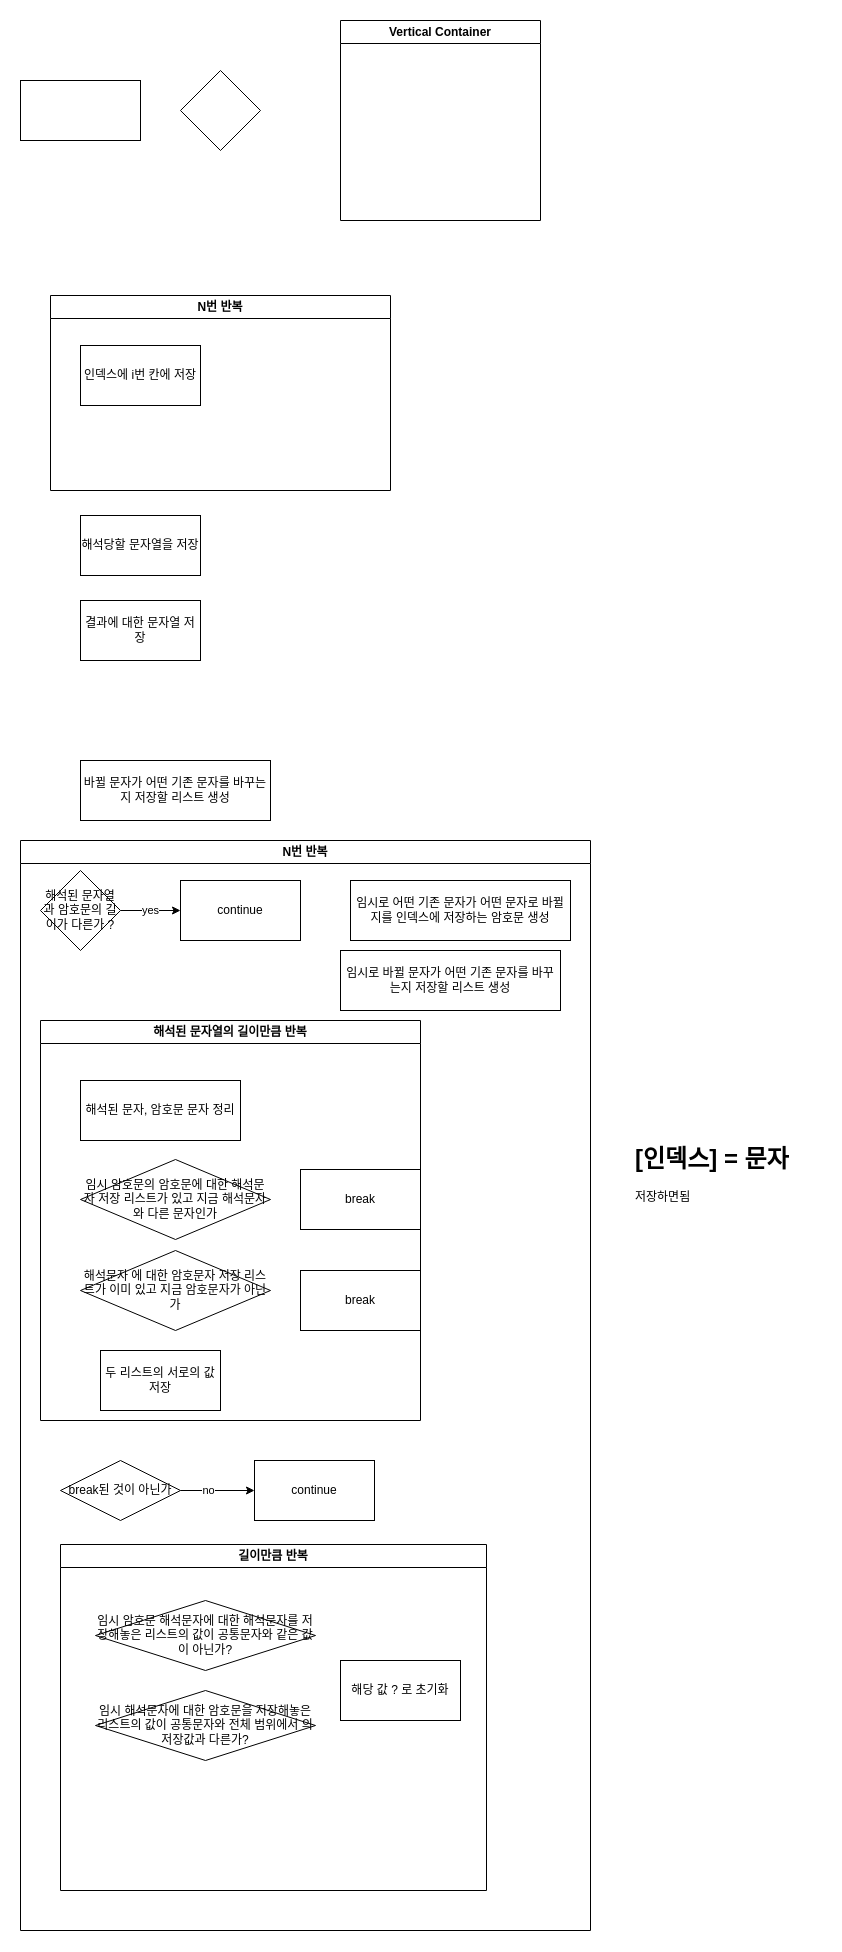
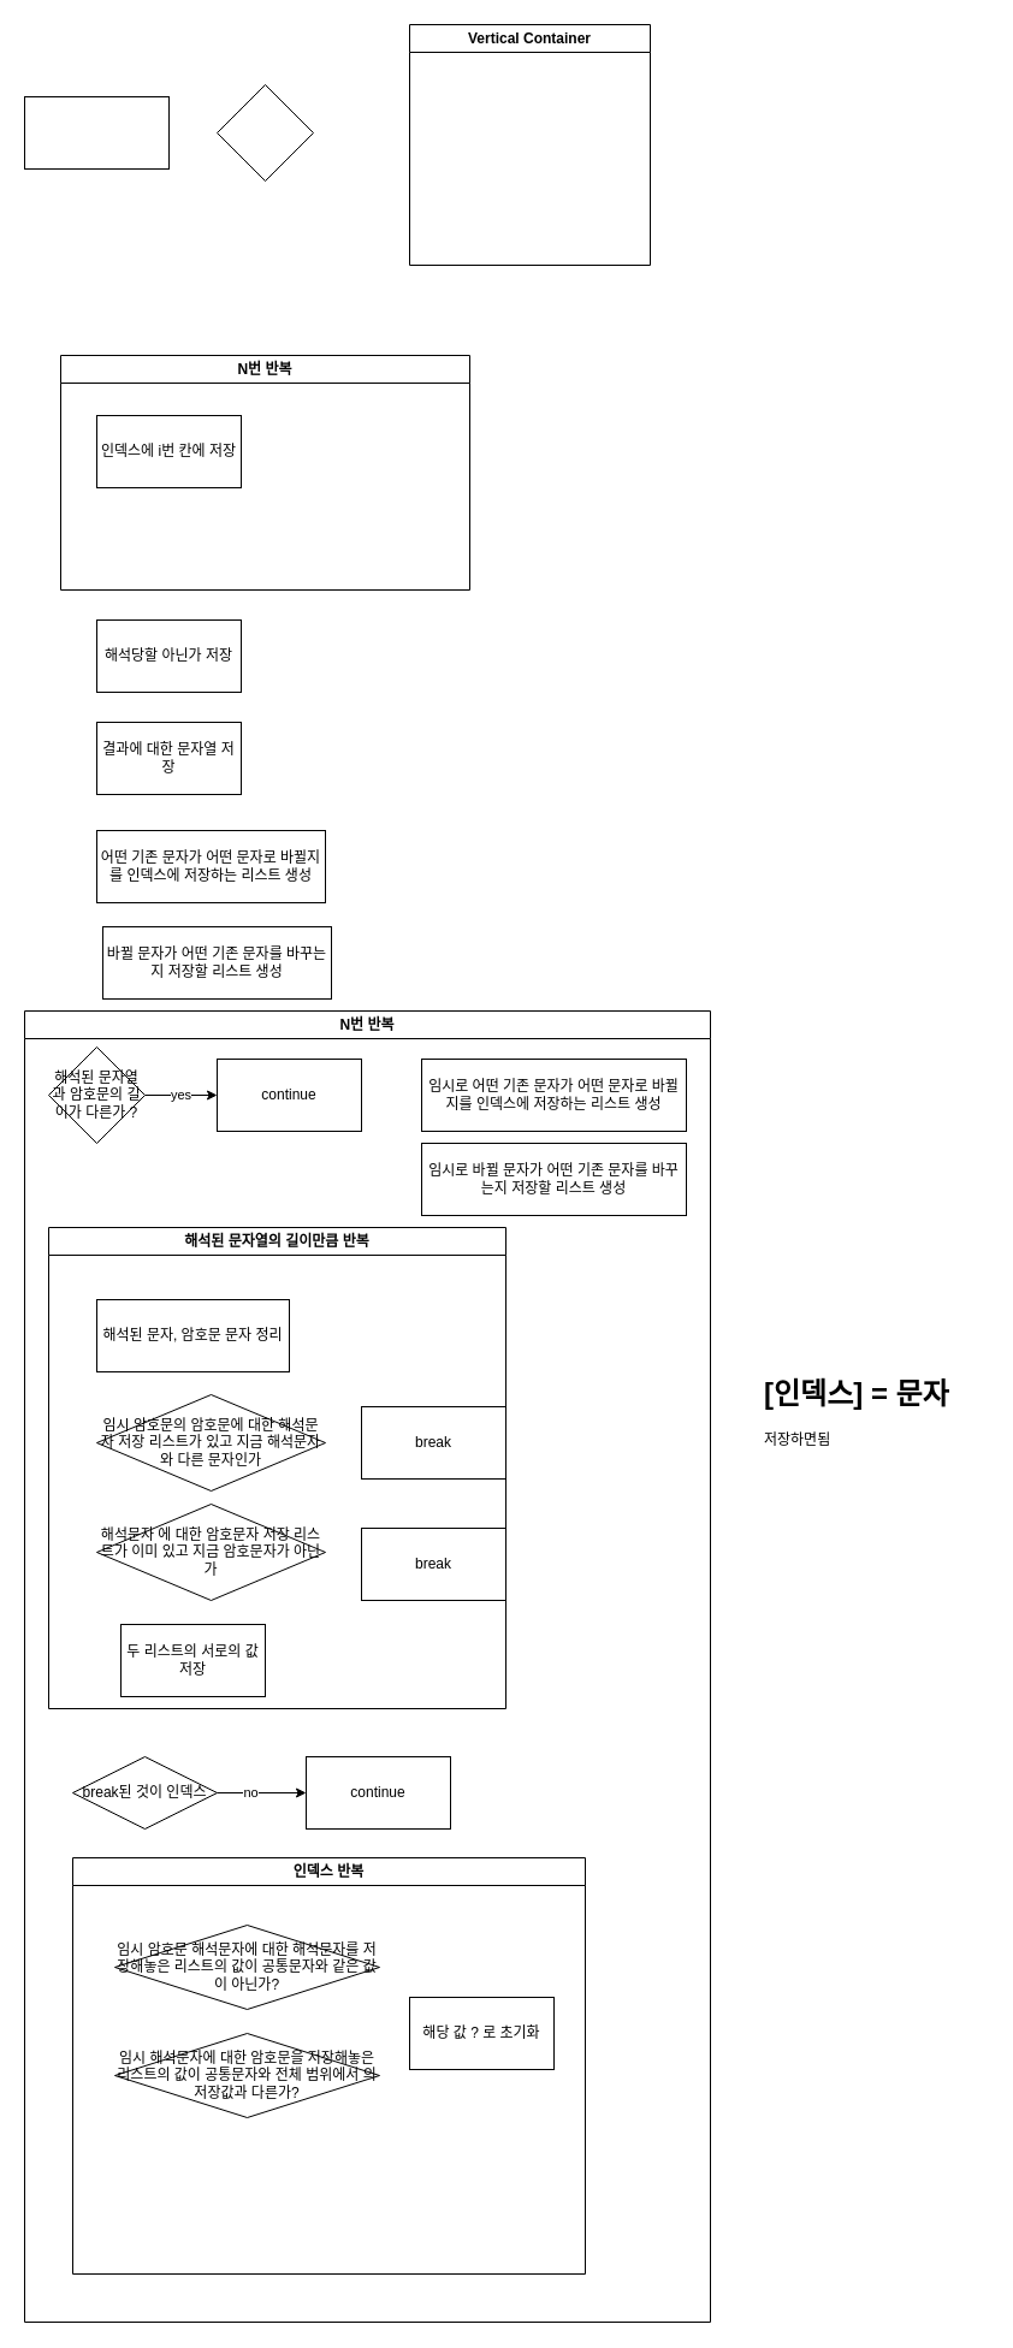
- <mxCell id="3" value="해석당할 문자열을 저장" style="rounded=0;whiteSpace=wrap;html=1;" vertex="1" parent="1"><mxGeometry x="80" y="515" width="120" height="60" as="geometry" /></mxCell>
+ <mxCell id="3" value="해석당할 아닌가 저장" style="rounded=0;whiteSpace=wrap;html=1;" vertex="1" parent="1"><mxGeometry x="80" y="515" width="120" height="60" as="geometry" /></mxCell>
+ <mxCell id="29" value="어떤 기존 문자가 어떤 문자로 바뀔지를 인덱스에 저장하는 리스트 생성" style="rounded=0;whiteSpace=wrap;html=1;" vertex="1" parent="1"><mxGeometry x="80" y="690" width="190" height="60" as="geometry" /></mxCell>
- <mxCell id="30" value="바뀔 문자가 어떤 기존 문자를 바꾸는지 저장할 리스트 생성" style="rounded=0;whiteSpace=wrap;html=1;" vertex="1" parent="1"><mxGeometry x="80" y="760" width="190" height="60" as="geometry" /></mxCell>
+ <mxCell id="30" value="바뀔 문자가 어떤 기존 문자를 바꾸는지 저장할 리스트 생성" style="rounded=0;whiteSpace=wrap;html=1;" vertex="1" parent="1"><mxGeometry x="85" y="770" width="190" height="60" as="geometry" /></mxCell>
- <mxCell id="20" value="임시로 어떤 기존 문자가 어떤 문자로 바뀔지를 인덱스에 저장하는 암호문 생성" style="rounded=0;whiteSpace=wrap;html=1;" vertex="1" parent="9"><mxGeometry x="330" y="40" width="220" height="60" as="geometry" /></mxCell>
+ <mxCell id="20" value="임시로 어떤 기존 문자가 어떤 문자로 바뀔지를 인덱스에 저장하는 리스트 생성" style="rounded=0;whiteSpace=wrap;html=1;" vertex="1" parent="9"><mxGeometry x="330" y="40" width="220" height="60" as="geometry" /></mxCell>
- <mxCell id="19" value="임시로 바뀔 문자가 어떤 기존 문자를 바꾸는지 저장할 리스트 생성" style="rounded=0;whiteSpace=wrap;html=1;" vertex="1" parent="9"><mxGeometry x="320" y="110" width="220" height="60" as="geometry" /></mxCell>
+ <mxCell id="19" value="임시로 바뀔 문자가 어떤 기존 문자를 바꾸는지 저장할 리스트 생성" style="rounded=0;whiteSpace=wrap;html=1;" vertex="1" parent="9"><mxGeometry x="330" y="110" width="220" height="60" as="geometry" /></mxCell>
- <mxCell id="23" value="break된 것이 아닌가" style="rounded=0;whiteSpace=wrap;html=1;shape=rhombus;perimeter=rhombusPerimeter;" vertex="1" parent="9"><mxGeometry x="40" y="620" width="120" height="60" as="geometry" /></mxCell>
+ <mxCell id="23" value="break된 것이 인덱스" style="rounded=0;whiteSpace=wrap;html=1;shape=rhombus;perimeter=rhombusPerimeter;" vertex="1" parent="9"><mxGeometry x="40" y="620" width="120" height="60" as="geometry" /></mxCell>
- <mxCell id="24" value="길이만큼 반복" style="swimlane;whiteSpace=wrap;html=1;" vertex="1" parent="9"><mxGeometry x="40" y="704" width="426" height="346" as="geometry" /></mxCell>
+ <mxCell id="24" value="인덱스 반복" style="swimlane;whiteSpace=wrap;html=1;" vertex="1" parent="9"><mxGeometry x="40" y="704" width="426" height="346" as="geometry" /></mxCell>
